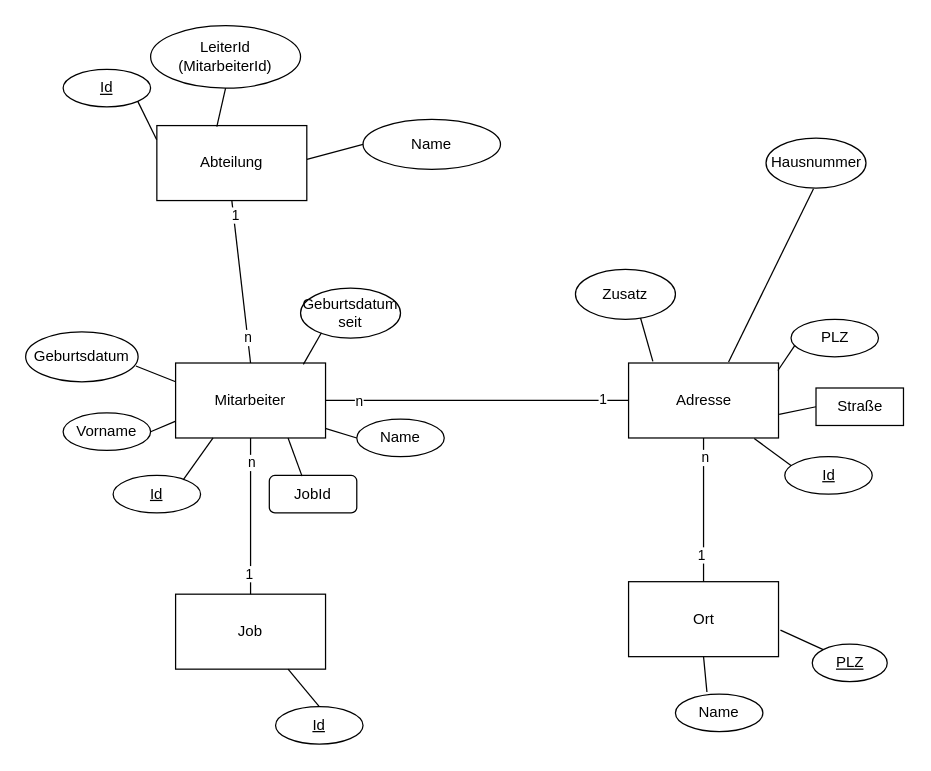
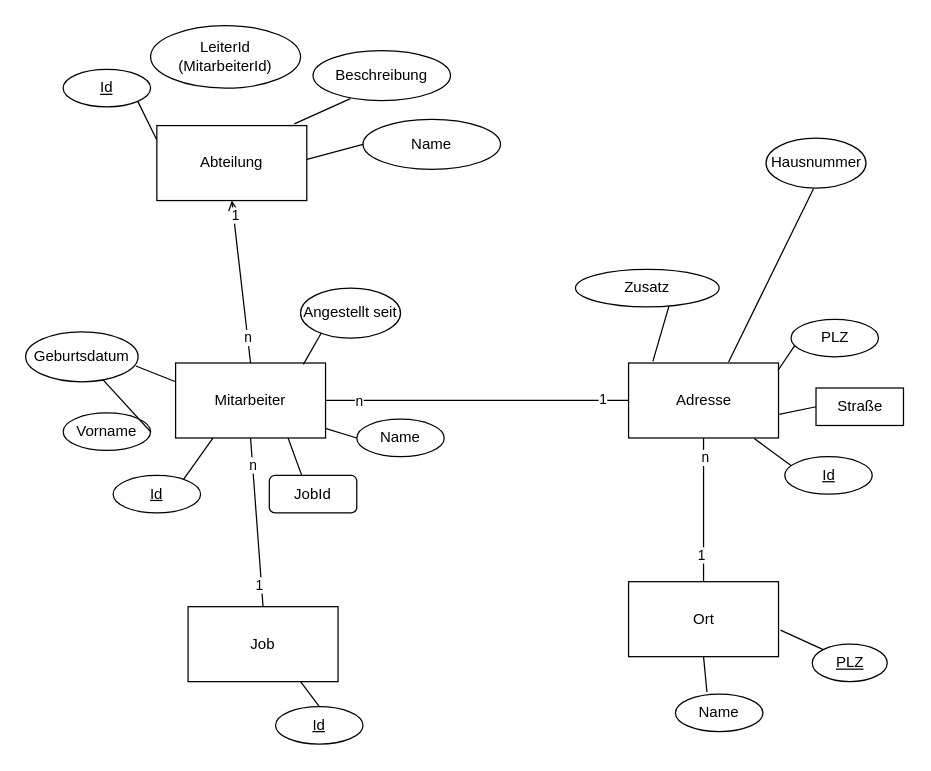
+ <mxCell id="12" value="Beschreibung" style="ellipse;whiteSpace=wrap;html=1;" parent="1" vertex="1"><mxGeometry x="250" y="40" width="110" height="40" as="geometry" /></mxCell>
- <mxCell id="44" value="" style="endArrow=none;html=1;rounded=0;entryX=0.5;entryY=1;entryDx=0;entryDy=0;exitX=0.4;exitY=0.013;exitDx=0;exitDy=0;exitPerimeter=0;" parent="1" source="5" target="14" edge="1"><mxGeometry width="50" height="50" relative="1" as="geometry"><mxPoint x="160" y="125" as="sourcePoint" /><mxPoint x="210" y="75" as="targetPoint" /></mxGeometry></mxCell>
+ <mxCell id="45" value="" style="endArrow=none;html=1;rounded=0;entryX=0.272;entryY=0.961;entryDx=0;entryDy=0;entryPerimeter=0;exitX=0.917;exitY=-0.022;exitDx=0;exitDy=0;exitPerimeter=0;" parent="1" source="5" target="12" edge="1"><mxGeometry width="50" height="50" relative="1" as="geometry"><mxPoint x="280" y="95" as="sourcePoint" /><mxPoint x="330" y="45" as="targetPoint" /></mxGeometry></mxCell>
- <mxCell id="31" value="" style="endArrow=none;html=1;rounded=0;entryX=0.5;entryY=1;entryDx=0;entryDy=0;exitX=0.5;exitY=0;exitDx=0;exitDy=0;" parent="1" source="4" target="5" edge="1"><mxGeometry width="50" height="50" relative="1" as="geometry"><mxPoint x="370" y="250" as="sourcePoint" /><mxPoint x="420" y="200" as="targetPoint" /></mxGeometry></mxCell>
+ <mxCell id="31" value="" style="endArrow=open;html=1;rounded=0;entryX=0.5;entryY=1;entryDx=0;entryDy=0;exitX=0.5;exitY=0;exitDx=0;exitDy=0;" parent="1" source="4" target="5" edge="1"><mxGeometry width="50" height="50" relative="1" as="geometry"><mxPoint x="370" y="250" as="sourcePoint" /><mxPoint x="420" y="200" as="targetPoint" /></mxGeometry></mxCell>
- <mxCell id="20" value="Zusatz" style="ellipse;whiteSpace=wrap;html=1;" parent="1" vertex="1"><mxGeometry x="460" y="215" width="80" height="40" as="geometry" /></mxCell>
+ <mxCell id="20" value="Zusatz" style="ellipse;whiteSpace=wrap;html=1;" parent="1" vertex="1"><mxGeometry x="460" y="215" width="115" height="30" as="geometry" /></mxCell>
- <mxCell id="9" value="Geburtsdatum seit" style="ellipse;whiteSpace=wrap;html=1;" parent="1" vertex="1"><mxGeometry x="240" y="230" width="80" height="40" as="geometry" /></mxCell>
+ <mxCell id="9" value="Angestellt seit" style="ellipse;whiteSpace=wrap;html=1;" parent="1" vertex="1"><mxGeometry x="240" y="230" width="80" height="40" as="geometry" /></mxCell>
- <mxCell id="38" value="" style="endArrow=none;html=1;rounded=0;entryX=0.001;entryY=0.776;entryDx=0;entryDy=0;entryPerimeter=0;exitX=1;exitY=0.5;exitDx=0;exitDy=0;" parent="1" source="17" target="4" edge="1"><mxGeometry width="50" height="50" relative="1" as="geometry"><mxPoint x="120" y="350" as="sourcePoint" /><mxPoint x="170" y="300" as="targetPoint" /></mxGeometry></mxCell>
+ <mxCell id="38" value="" style="endArrow=none;html=1;rounded=0;exitX=1;exitY=0.5;exitDx=0;exitDy=0;" parent="1" source="17" target="11" edge="1"><mxGeometry width="50" height="50" relative="1" as="geometry"><mxPoint x="120" y="350" as="sourcePoint" /><mxPoint x="170" y="300" as="targetPoint" /></mxGeometry></mxCell>
- <mxCell id="24" value="Job" style="rounded=0;whiteSpace=wrap;html=1;" parent="1" vertex="1"><mxGeometry x="140" y="475" width="120" height="60" as="geometry" /></mxCell>
+ <mxCell id="24" value="Job" style="rounded=0;whiteSpace=wrap;html=1;" parent="1" vertex="1"><mxGeometry x="150" y="485" width="120" height="60" as="geometry" /></mxCell>
